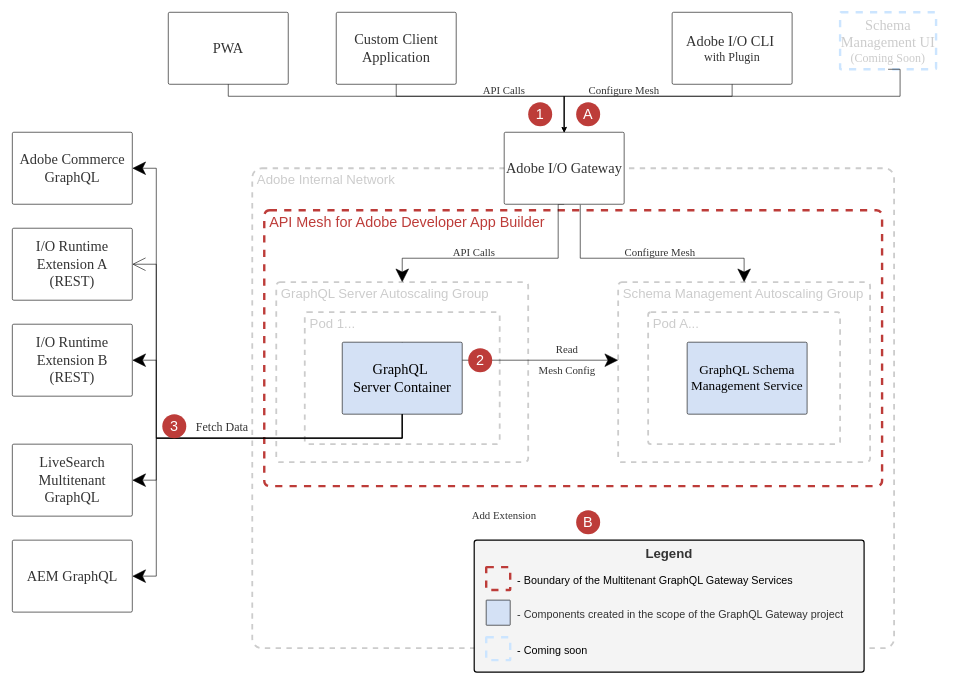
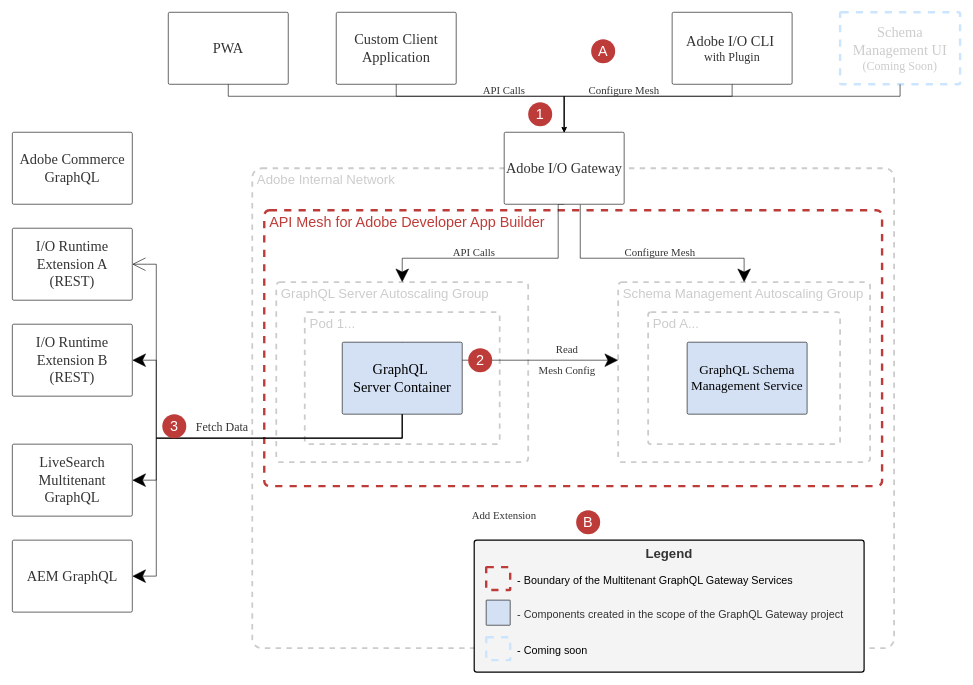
- <mxCell id="18" value="&lt;div&gt;&lt;font style=&quot;font-size: 24px&quot; color=&quot;#cccccc&quot;&gt;Schema Management UI&lt;/font&gt;&lt;/div&gt;&lt;div&gt;&lt;span style=&quot;font-size: 20px ; color: rgb(204 , 204 , 204)&quot;&gt;(Coming Soon)&lt;/span&gt;&lt;br&gt;&lt;/div&gt;" style="rounded=1;whiteSpace=wrap;html=1;arcSize=2;fillColor=none;strokeColor=#CCE5FF;movable=1;resizable=1;rotatable=1;deletable=1;editable=1;connectable=1;fontFamily=Verdana;fontSize=13;perimeter=rectanglePerimeter;shadow=0;fontColor=#333333;align=center;dashed=1;strokeWidth=4;" parent="1" vertex="1"><mxGeometry x="1400" y="20" width="160" height="95" as="geometry" /></mxCell>
+ <mxCell id="18" value="&lt;div&gt;&lt;font style=&quot;font-size: 24px&quot; color=&quot;#cccccc&quot;&gt;Schema Management UI&lt;/font&gt;&lt;/div&gt;&lt;div&gt;&lt;span style=&quot;font-size: 20px ; color: rgb(204 , 204 , 204)&quot;&gt;(Coming Soon)&lt;/span&gt;&lt;br&gt;&lt;/div&gt;" style="rounded=1;whiteSpace=wrap;html=1;arcSize=2;fillColor=none;strokeColor=#CCE5FF;movable=1;resizable=1;rotatable=1;deletable=1;editable=1;connectable=1;fontFamily=Verdana;fontSize=13;perimeter=rectanglePerimeter;shadow=0;fontColor=#333333;align=center;dashed=1;strokeWidth=4;" parent="1" vertex="1"><mxGeometry x="1400" y="20" width="200" height="120" as="geometry" /></mxCell>
- <mxCell id="42" value="&lt;div style=&quot;text-align: center&quot;&gt;&lt;font style=&quot;line-height: 100% ; font-size: 24px&quot;&gt;A&lt;/font&gt;&lt;/div&gt;" style="ellipse;whiteSpace=wrap;html=1;aspect=fixed;fillColor=#BD3C39;fontFamily=Helvetica;align=center;strokeColor=none;fontSize=14;verticalAlign=middle;horizontal=1;spacingTop=0;spacingRight=0;spacingLeft=0;fontColor=#FFFFFF;spacing=0;labelPosition=center;verticalLabelPosition=middle;spacingBottom=2;dashed=1;" parent="1" vertex="1"><mxGeometry x="960" y="170" width="40" height="40" as="geometry" /></mxCell>
+ <mxCell id="42" value="&lt;div style=&quot;text-align: center&quot;&gt;&lt;font style=&quot;line-height: 100% ; font-size: 24px&quot;&gt;A&lt;/font&gt;&lt;/div&gt;" style="ellipse;whiteSpace=wrap;html=1;aspect=fixed;fillColor=#BD3C39;fontFamily=Helvetica;align=center;strokeColor=none;fontSize=14;verticalAlign=middle;horizontal=1;spacingTop=0;spacingRight=0;spacingLeft=0;fontColor=#FFFFFF;spacing=0;labelPosition=center;verticalLabelPosition=middle;spacingBottom=2;dashed=1;" parent="1" vertex="1"><mxGeometry x="985" y="65" width="40" height="40" as="geometry" /></mxCell>
- <mxCell id="30" style="edgeStyle=orthogonalEdgeStyle;rounded=0;orthogonalLoop=1;jettySize=auto;html=1;exitX=1;exitY=0.5;exitDx=0;exitDy=0;entryX=0.5;entryY=1;entryDx=0;entryDy=0;startArrow=classic;startFill=1;endArrow=none;endFill=0;endSize=20;startSize=20;" parent="1" source="31" target="21" edge="1"><mxGeometry relative="1" as="geometry"><Array as="points"><mxPoint x="260" y="280" /><mxPoint x="260" y="730" /><mxPoint x="670" y="730" /></Array></mxGeometry></mxCell>
